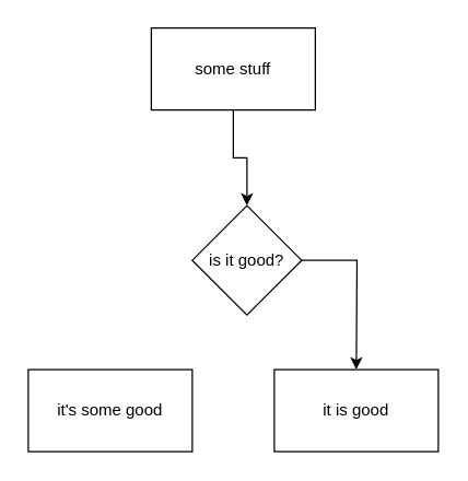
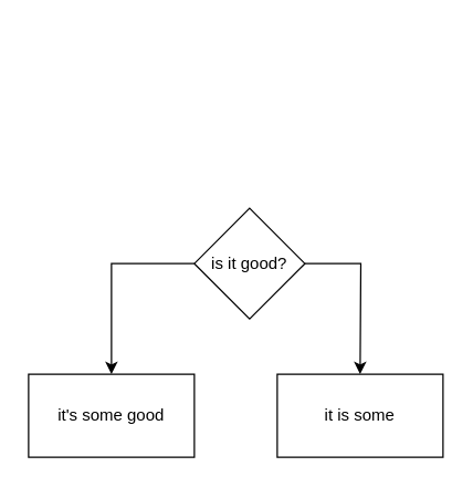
- <mxCell id="3" value="some stuff" style="rounded=0;whiteSpace=wrap;html=1;" vertex="1" parent="1"><mxGeometry x="110" y="20" width="120" height="60" as="geometry" /></mxCell>
- <mxCell id="2" style="edgeStyle=orthogonalEdgeStyle;rounded=0;orthogonalLoop=1;jettySize=auto;html=1;entryX=0.5;entryY=0;entryDx=0;entryDy=0;" edge="1" parent="1" source="3" target="6"><mxGeometry relative="1" as="geometry" /></mxCell>
+ <mxCell id="5" style="edgeStyle=orthogonalEdgeStyle;rounded=0;orthogonalLoop=1;jettySize=auto;html=1;exitX=0;exitY=0.5;exitDx=0;exitDy=0;entryX=0.5;entryY=0;entryDx=0;entryDy=0;" edge="1" parent="1" source="6" target="8"><mxGeometry relative="1" as="geometry" /></mxCell>
- <mxCell id="7" value="it is good" style="rounded=0;whiteSpace=wrap;html=1;" vertex="1" parent="1"><mxGeometry x="200" y="270" width="120" height="60" as="geometry" /></mxCell>
+ <mxCell id="7" value="it is some" style="rounded=0;whiteSpace=wrap;html=1;" vertex="1" parent="1"><mxGeometry x="200" y="270" width="120" height="60" as="geometry" /></mxCell>
